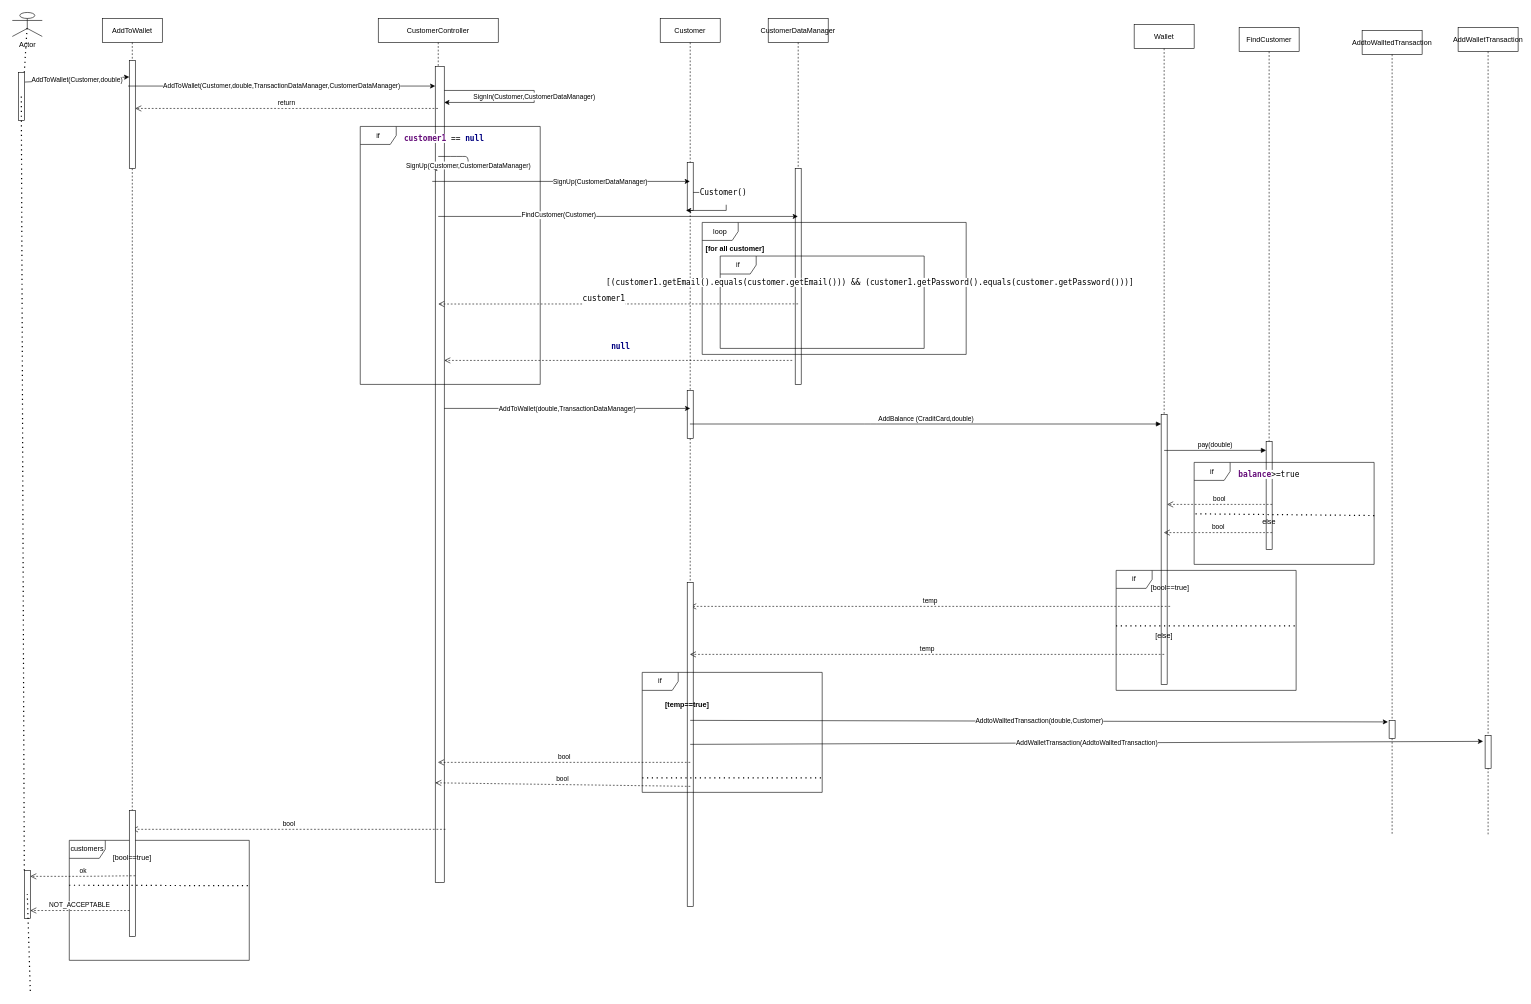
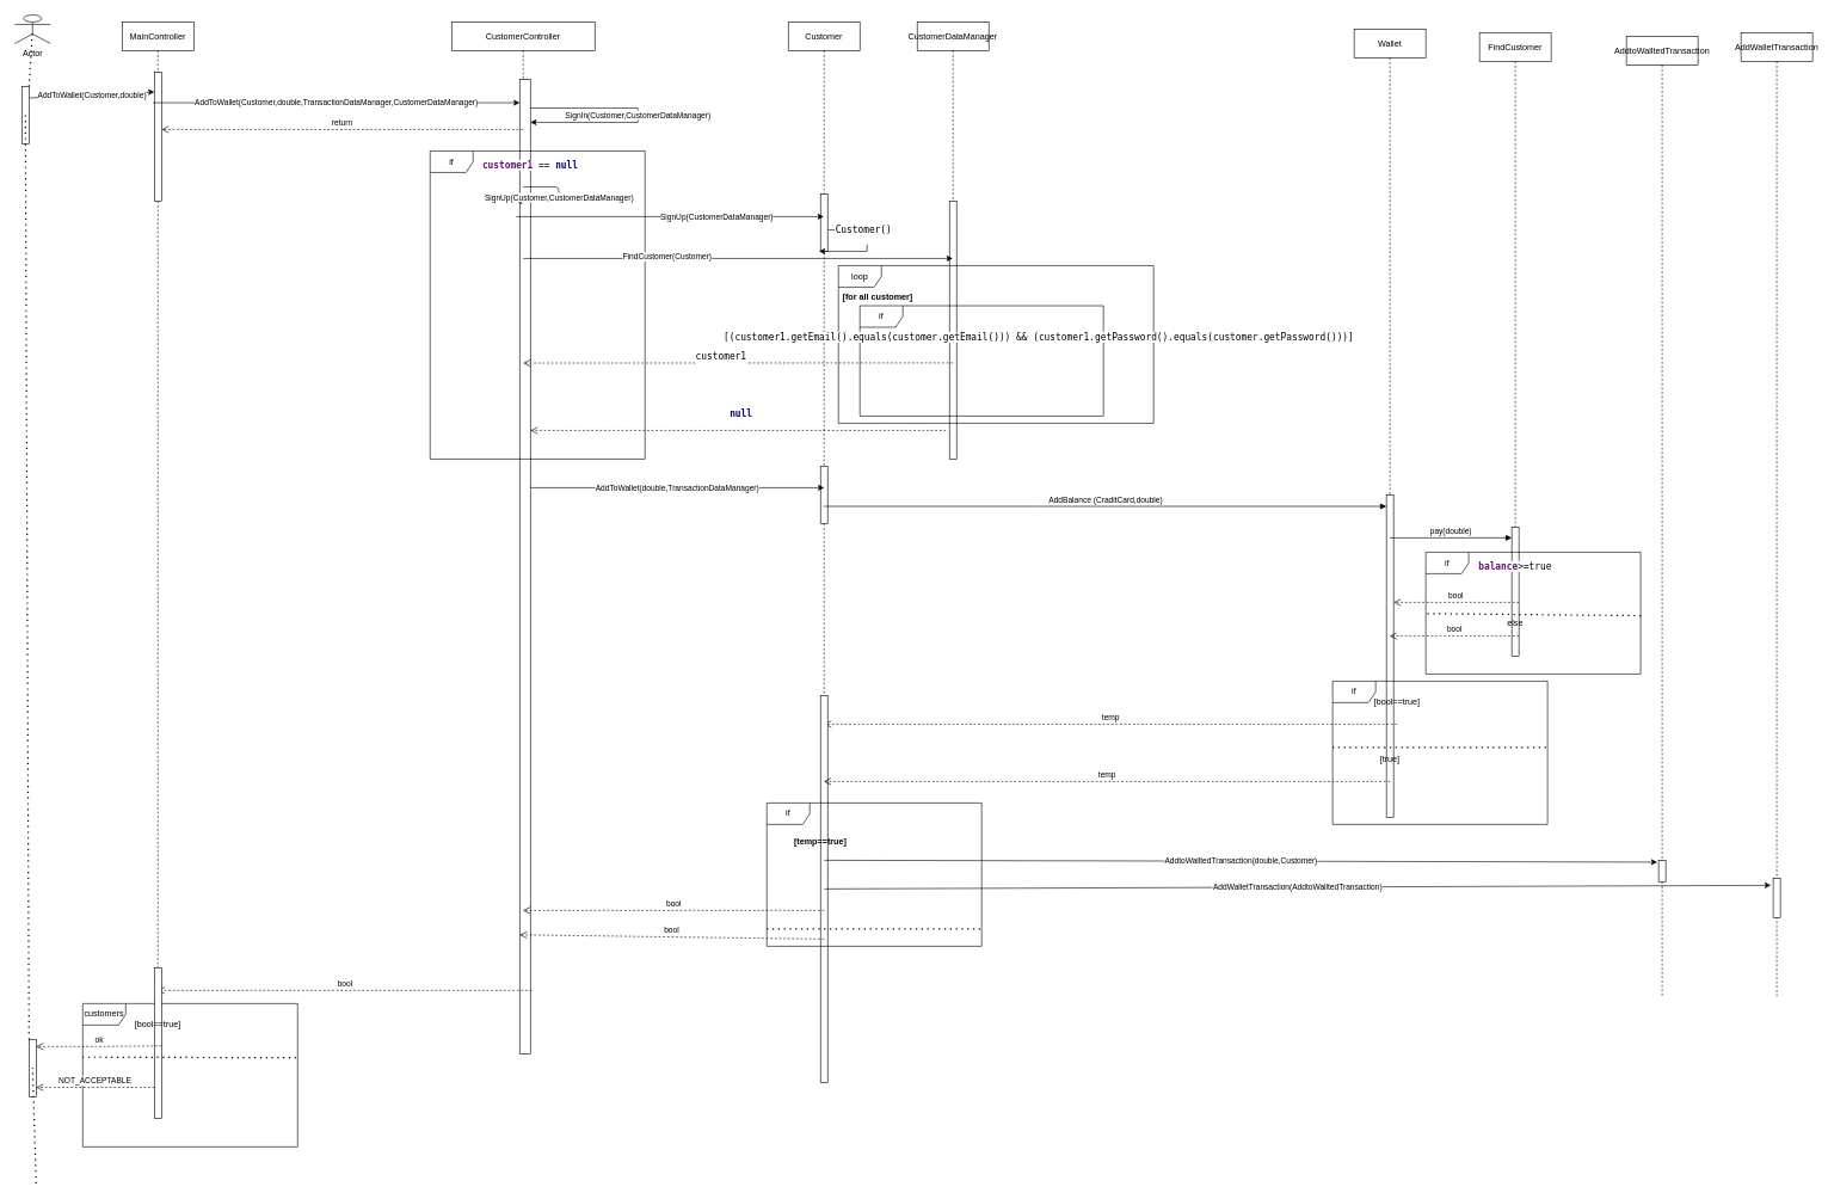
- <mxCell id="2" value="AddToWallet" style="shape=umlLifeline;perimeter=lifelinePerimeter;container=1;collapsible=0;recursiveResize=0;rounded=0;shadow=0;strokeWidth=1;" parent="1" vertex="1"><mxGeometry x="170" y="30" width="100" height="1530" as="geometry" /></mxCell>
+ <mxCell id="2" value="MainController" style="shape=umlLifeline;perimeter=lifelinePerimeter;container=1;collapsible=0;recursiveResize=0;rounded=0;shadow=0;strokeWidth=1;" parent="1" vertex="1"><mxGeometry x="170" y="30" width="100" height="1530" as="geometry" /></mxCell>
- <mxCell id="51" value="[else]" style="text;html=1;strokeColor=none;fillColor=none;align=center;verticalAlign=middle;whiteSpace=wrap;rounded=0;" vertex="1" parent="1"><mxGeometry x="1920" y="1050" width="40" height="20" as="geometry" /></mxCell>
+ <mxCell id="51" value="[true]" style="text;html=1;strokeColor=none;fillColor=none;align=center;verticalAlign=middle;whiteSpace=wrap;rounded=0;" vertex="1" parent="1"><mxGeometry x="1920" y="1050" width="40" height="20" as="geometry" /></mxCell>
